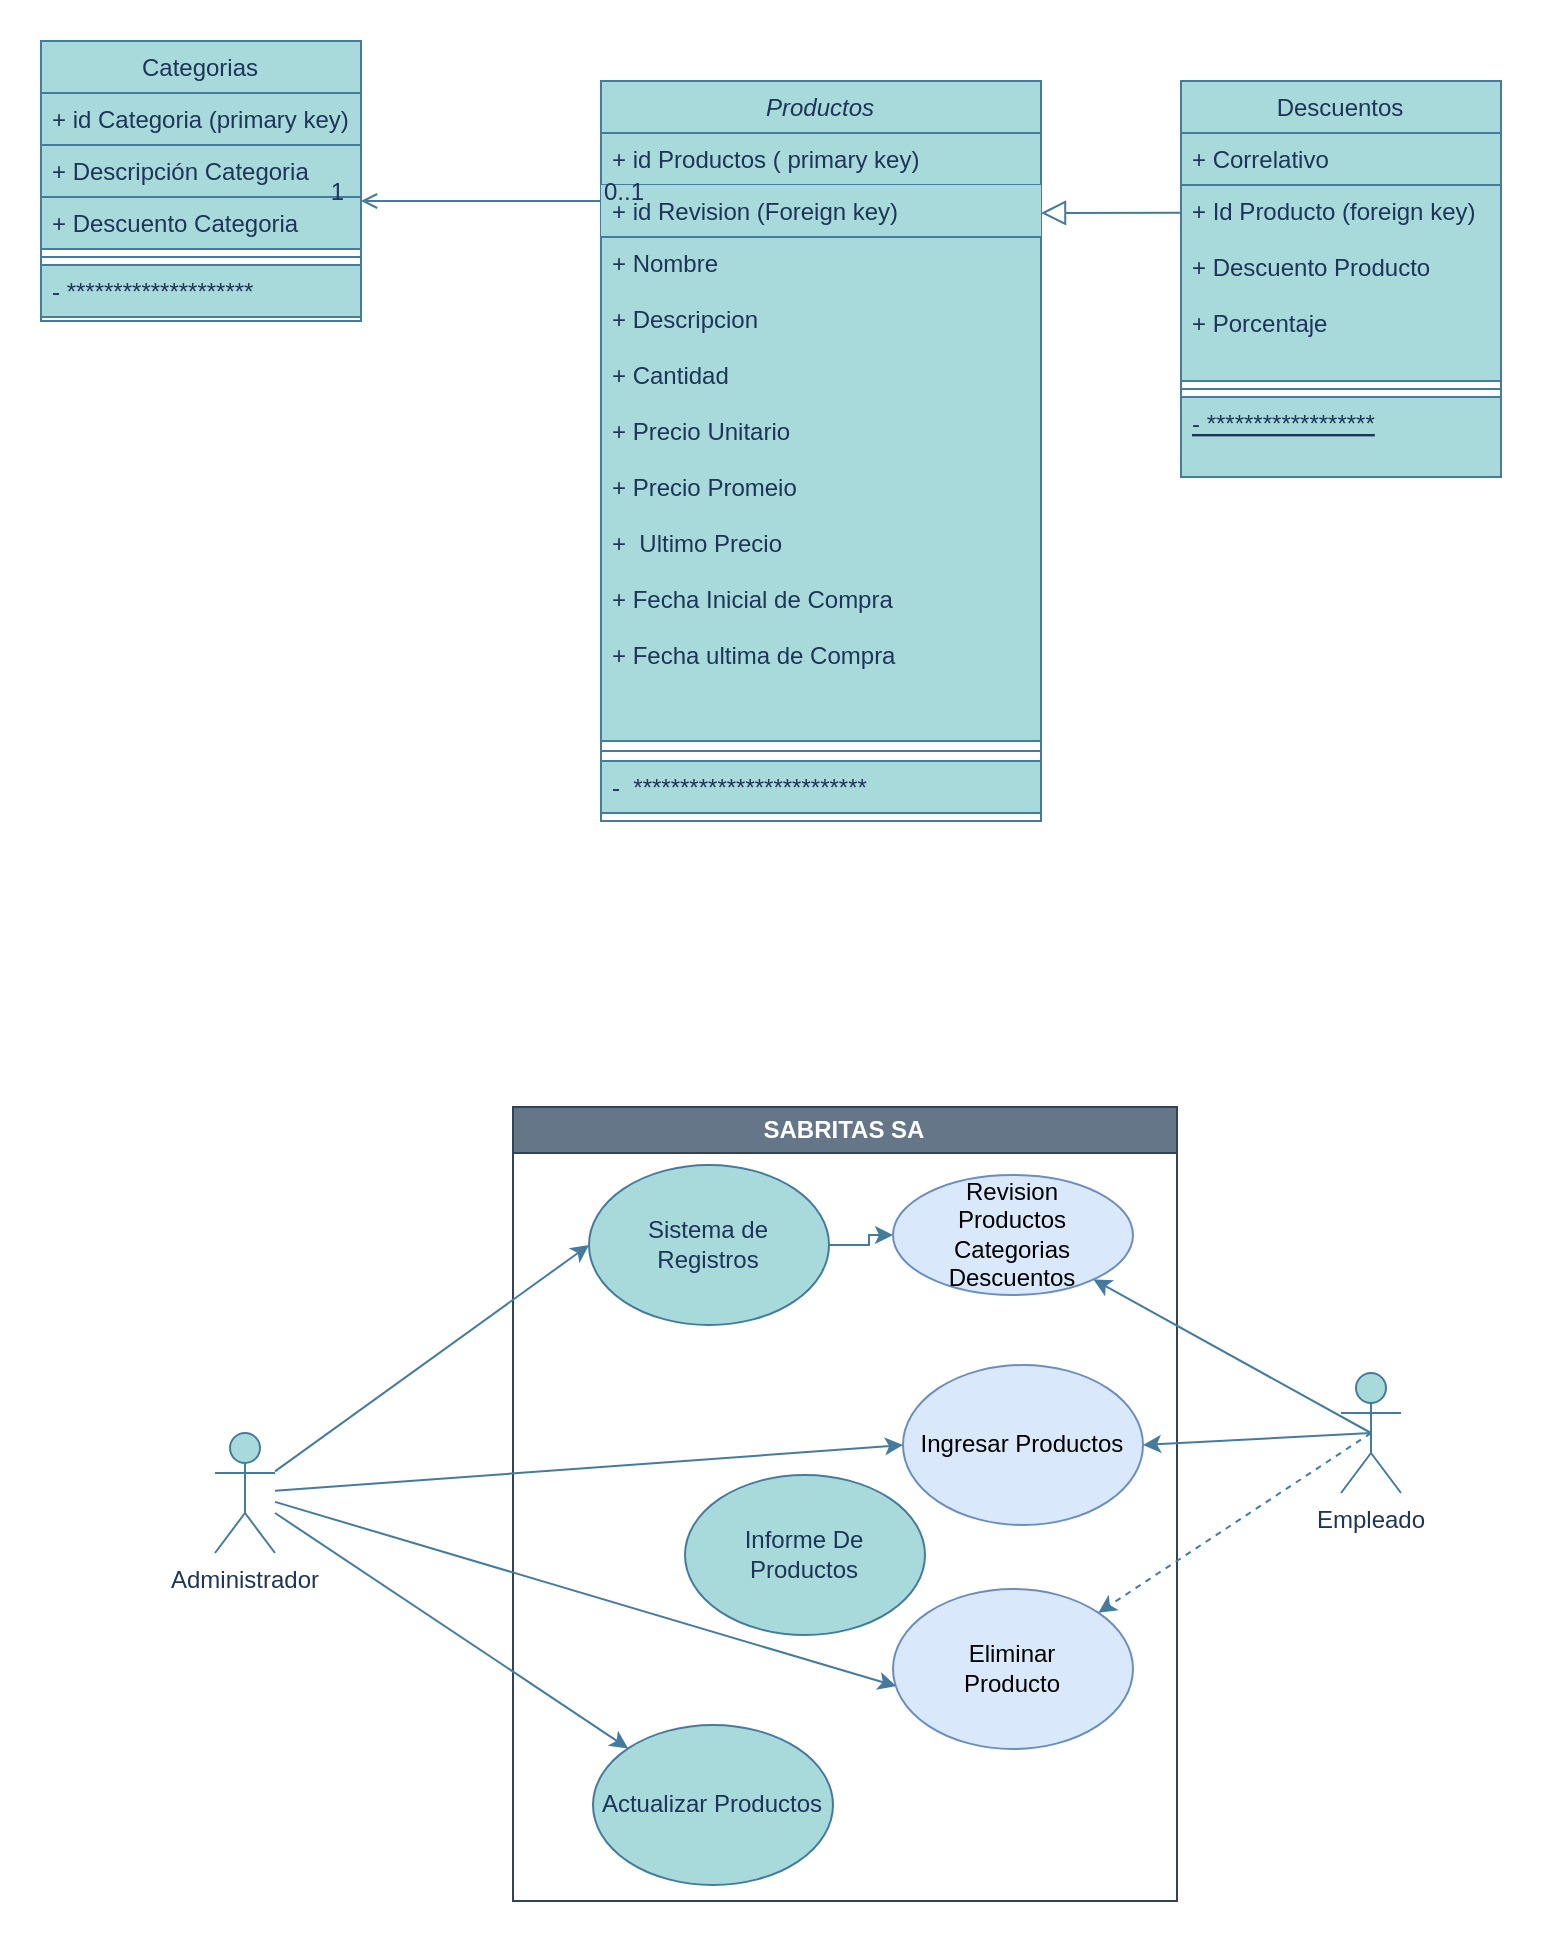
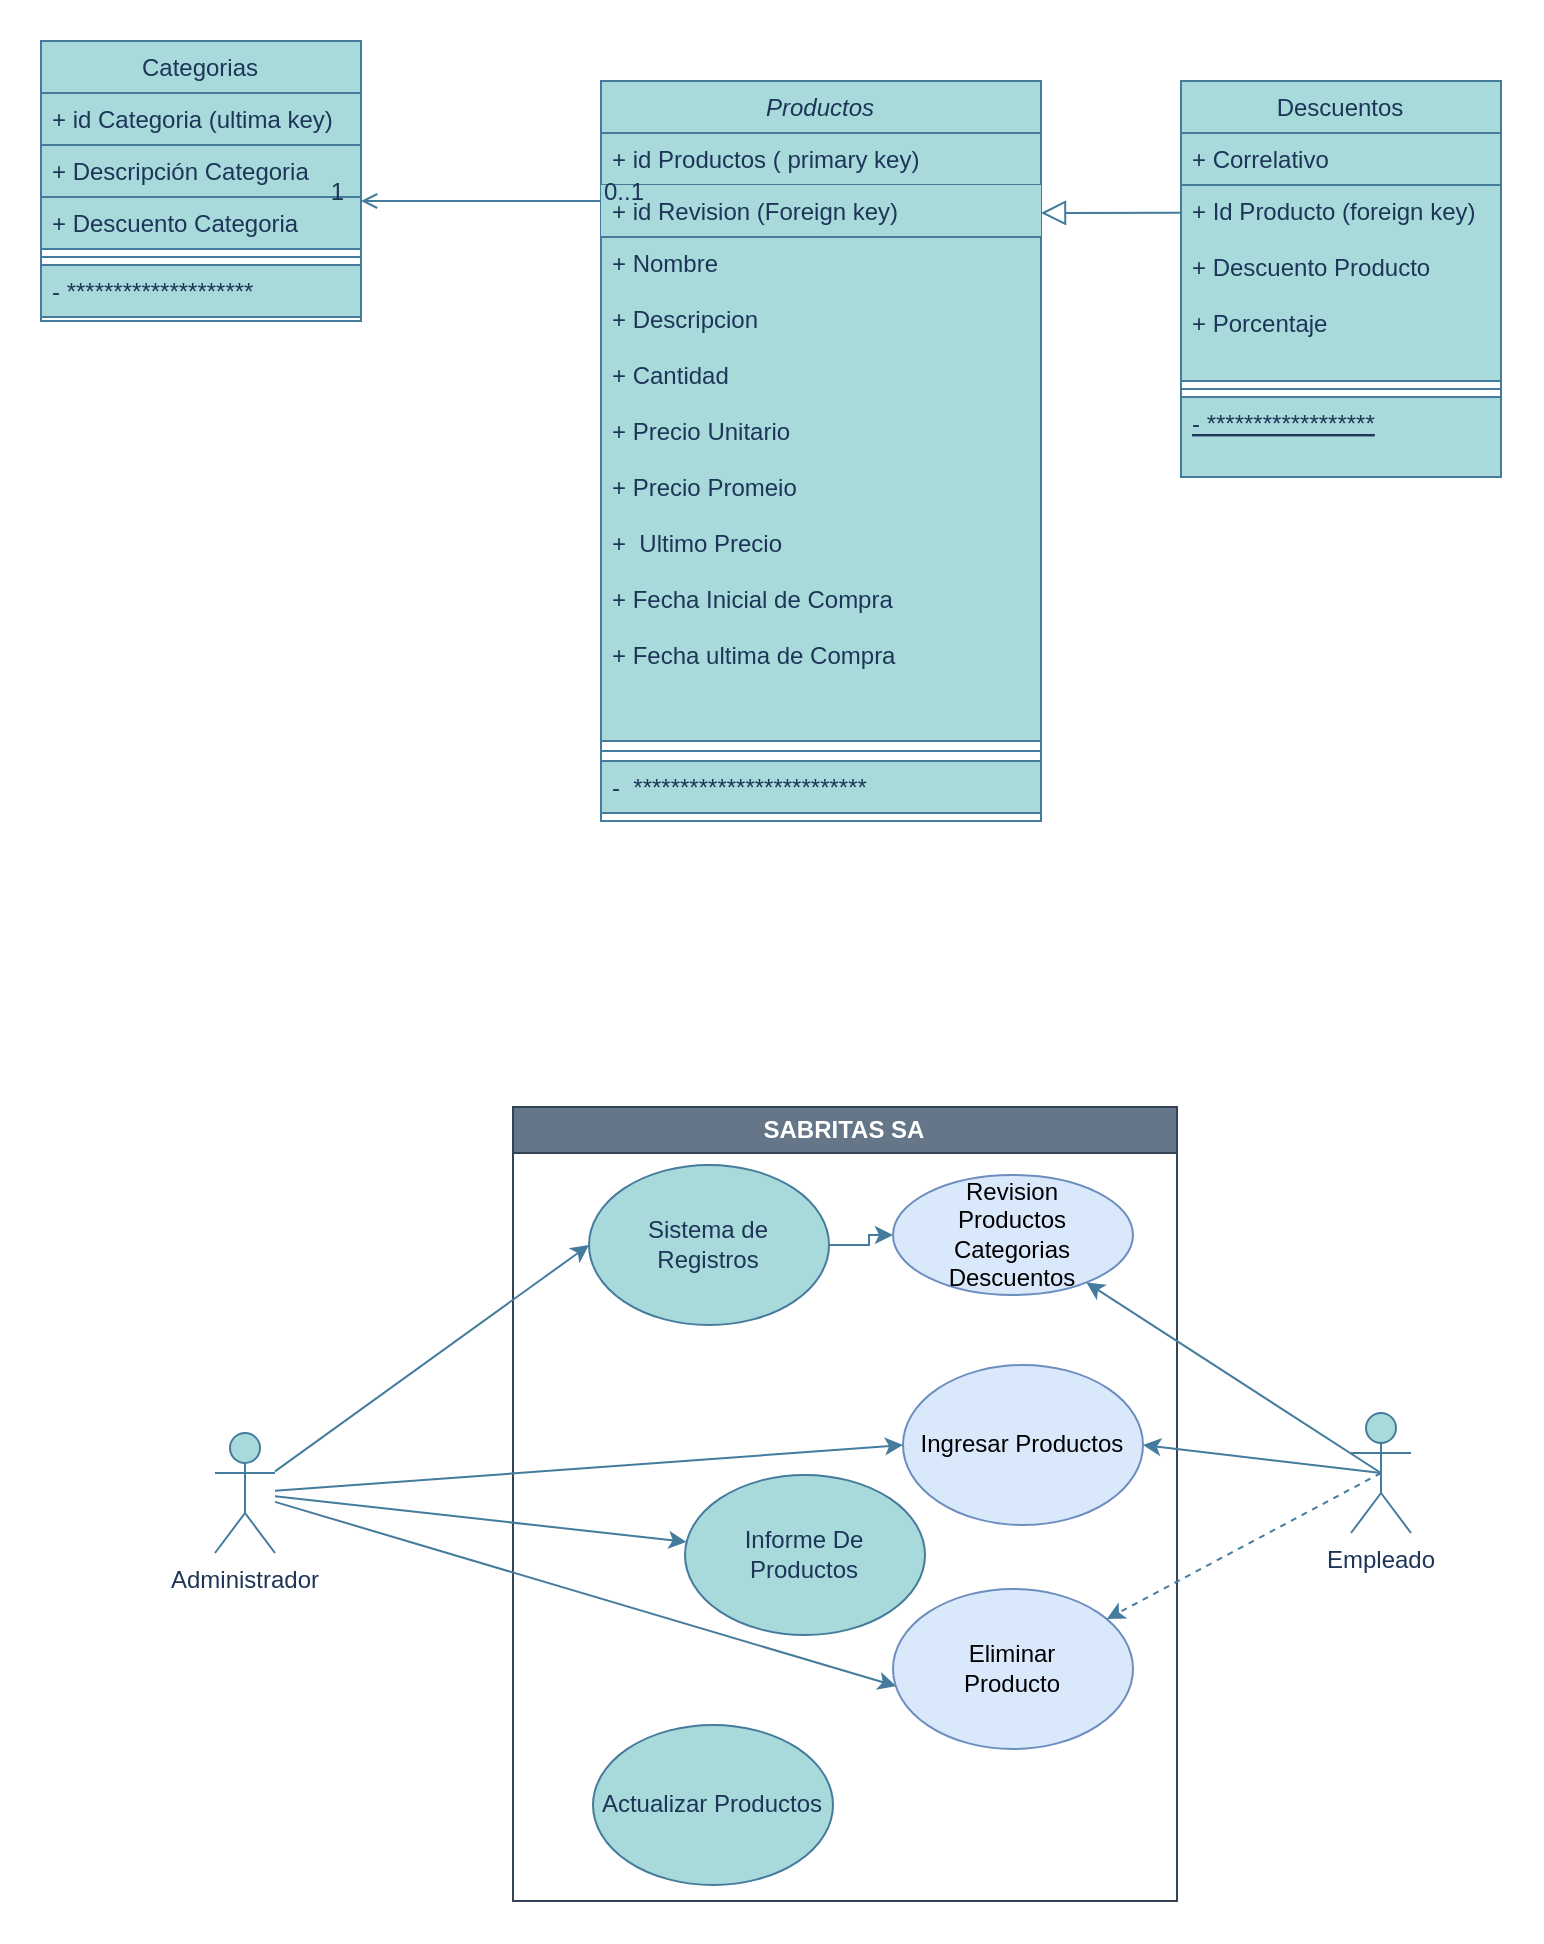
- <mxCell id="15" value="+ id Categoria (primary key)" style="text;align=left;verticalAlign=top;spacingLeft=4;spacingRight=4;overflow=hidden;rotatable=0;points=[[0,0.5],[1,0.5]];portConstraint=eastwest;fillColor=#A8DADC;strokeColor=#457B9D;labelBackgroundColor=none;fontColor=#1D3557;" parent="14" vertex="1"><mxGeometry y="26" width="160" height="26" as="geometry" /></mxCell>
+ <mxCell id="15" value="+ id Categoria (ultima key)" style="text;align=left;verticalAlign=top;spacingLeft=4;spacingRight=4;overflow=hidden;rotatable=0;points=[[0,0.5],[1,0.5]];portConstraint=eastwest;fillColor=#A8DADC;strokeColor=#457B9D;labelBackgroundColor=none;fontColor=#1D3557;" parent="14" vertex="1"><mxGeometry y="26" width="160" height="26" as="geometry" /></mxCell>
- <mxCell id="32" value="Empleado" style="shape=umlActor;verticalLabelPosition=bottom;verticalAlign=top;html=1;outlineConnect=0;labelBackgroundColor=none;fillColor=#A8DADC;strokeColor=#457B9D;fontColor=#1D3557;" vertex="1" parent="1"><mxGeometry x="670" y="686" width="30" height="60" as="geometry" /></mxCell>
+ <mxCell id="32" value="Empleado" style="shape=umlActor;verticalLabelPosition=bottom;verticalAlign=top;html=1;outlineConnect=0;labelBackgroundColor=none;fillColor=#A8DADC;strokeColor=#457B9D;fontColor=#1D3557;" vertex="1" parent="1"><mxGeometry x="675" y="706" width="30" height="60" as="geometry" /></mxCell>
- <mxCell id="36" value="" style="endArrow=classic;html=1;rounded=0;entryX=0;entryY=0;entryDx=0;entryDy=0;labelBackgroundColor=none;strokeColor=#457B9D;fontColor=default;" edge="1" parent="1" source="31" target="24"><mxGeometry width="50" height="50" relative="1" as="geometry"><mxPoint x="147" y="760" as="sourcePoint" /><mxPoint x="456" y="841" as="targetPoint" /></mxGeometry></mxCell>
+ <mxCell id="36" value="" style="endArrow=classic;html=1;rounded=0;labelBackgroundColor=none;strokeColor=#457B9D;fontColor=default;" edge="1" parent="1" source="31" target="26"><mxGeometry width="50" height="50" relative="1" as="geometry"><mxPoint x="147" y="760" as="sourcePoint" /><mxPoint x="456" y="841" as="targetPoint" /></mxGeometry></mxCell>
